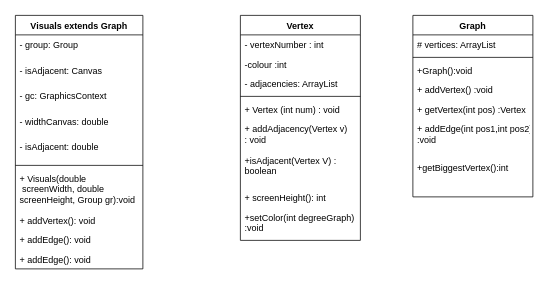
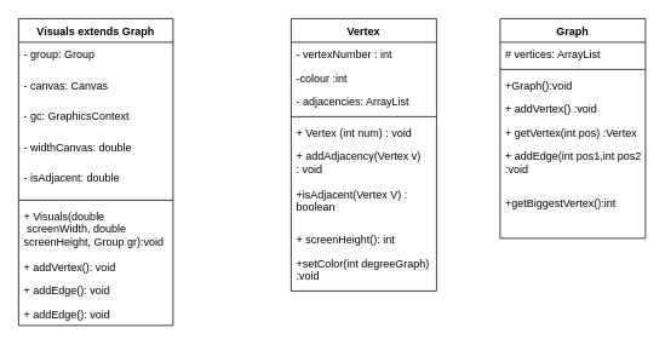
- <mxCell id="22" value="- isAdjacent: Canvas&#10;" style="text;strokeColor=none;fillColor=none;align=left;verticalAlign=top;spacingLeft=4;spacingRight=4;overflow=hidden;rotatable=0;points=[[0,0.5],[1,0.5]];portConstraint=eastwest;" vertex="1" parent="20"><mxGeometry y="60" width="170" height="34" as="geometry" /></mxCell>
+ <mxCell id="22" value="- canvas: Canvas&#10;" style="text;strokeColor=none;fillColor=none;align=left;verticalAlign=top;spacingLeft=4;spacingRight=4;overflow=hidden;rotatable=0;points=[[0,0.5],[1,0.5]];portConstraint=eastwest;" vertex="1" parent="20"><mxGeometry y="60" width="170" height="34" as="geometry" /></mxCell>
